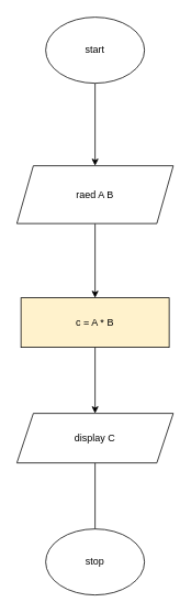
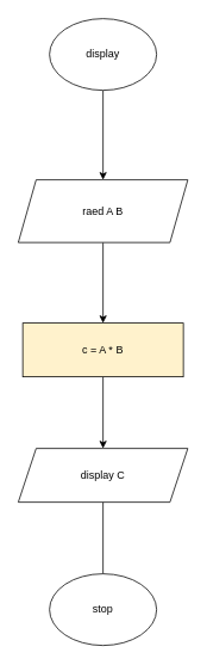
- <mxCell id="3" value="start" style="ellipse;whiteSpace=wrap;html=1;" vertex="1" parent="1"><mxGeometry x="55" y="20" width="120" height="80" as="geometry" /></mxCell>
+ <mxCell id="3" value="display" style="ellipse;whiteSpace=wrap;html=1;" vertex="1" parent="1"><mxGeometry x="55" y="20" width="120" height="80" as="geometry" /></mxCell>
